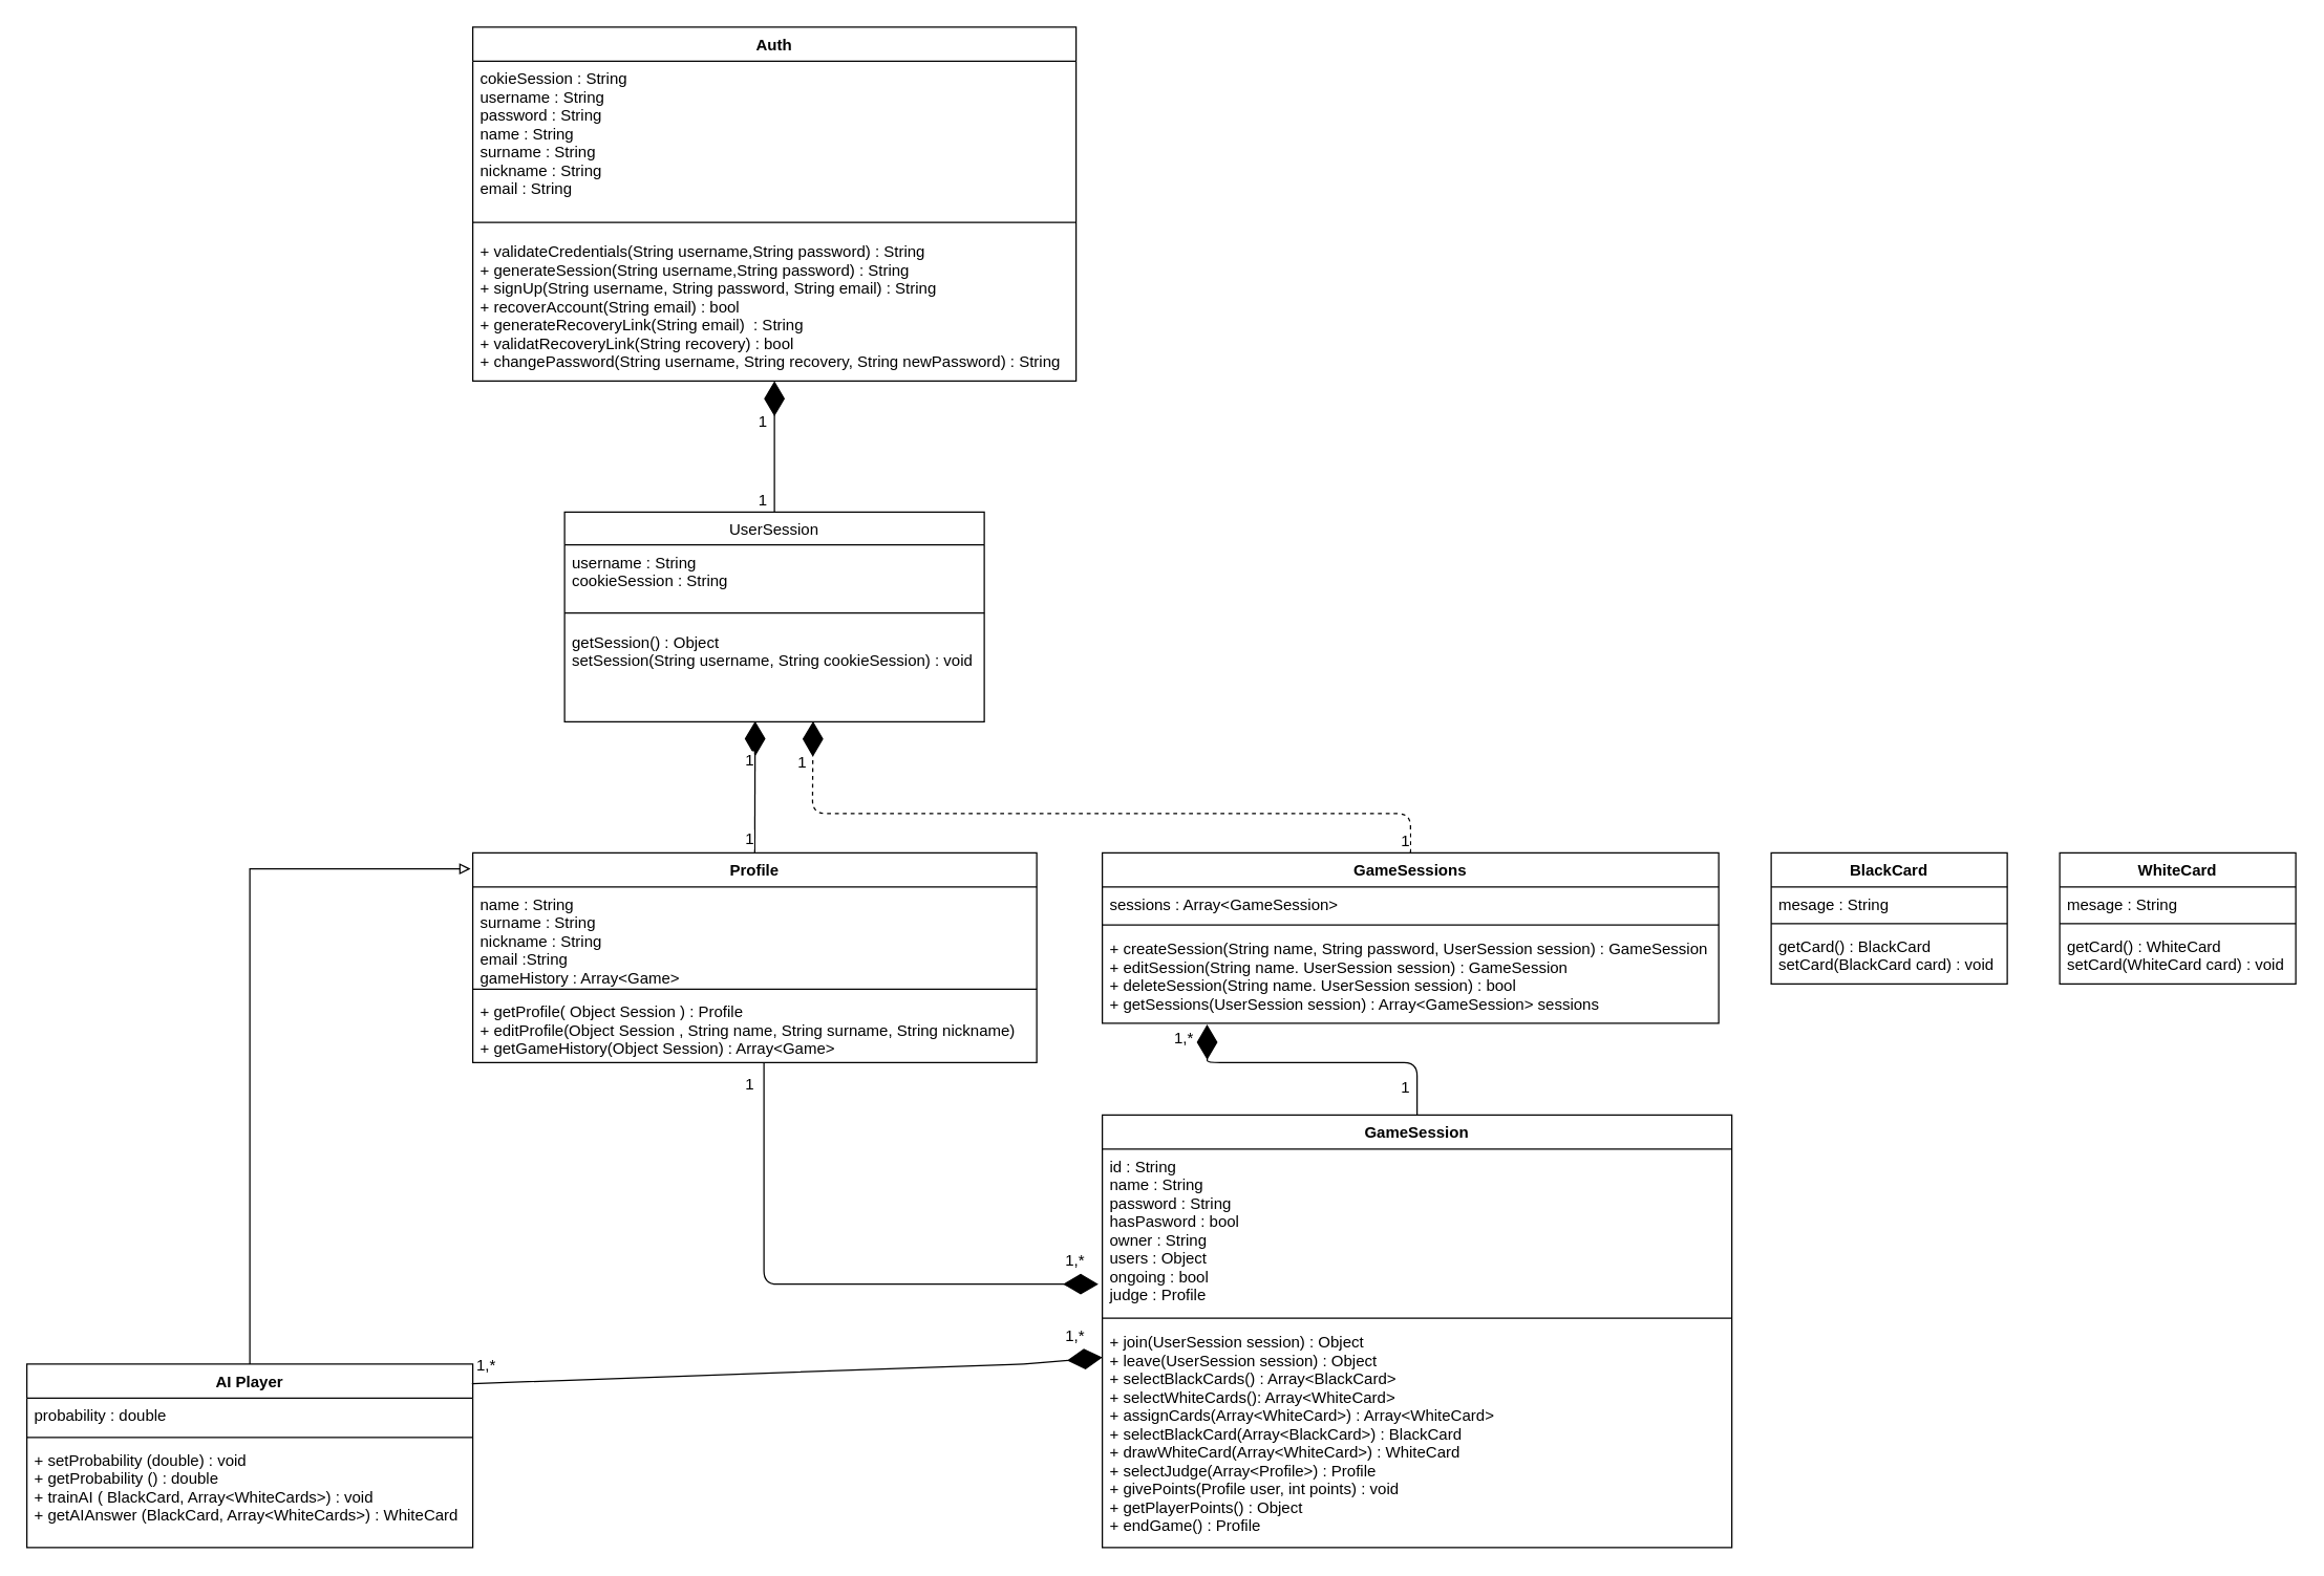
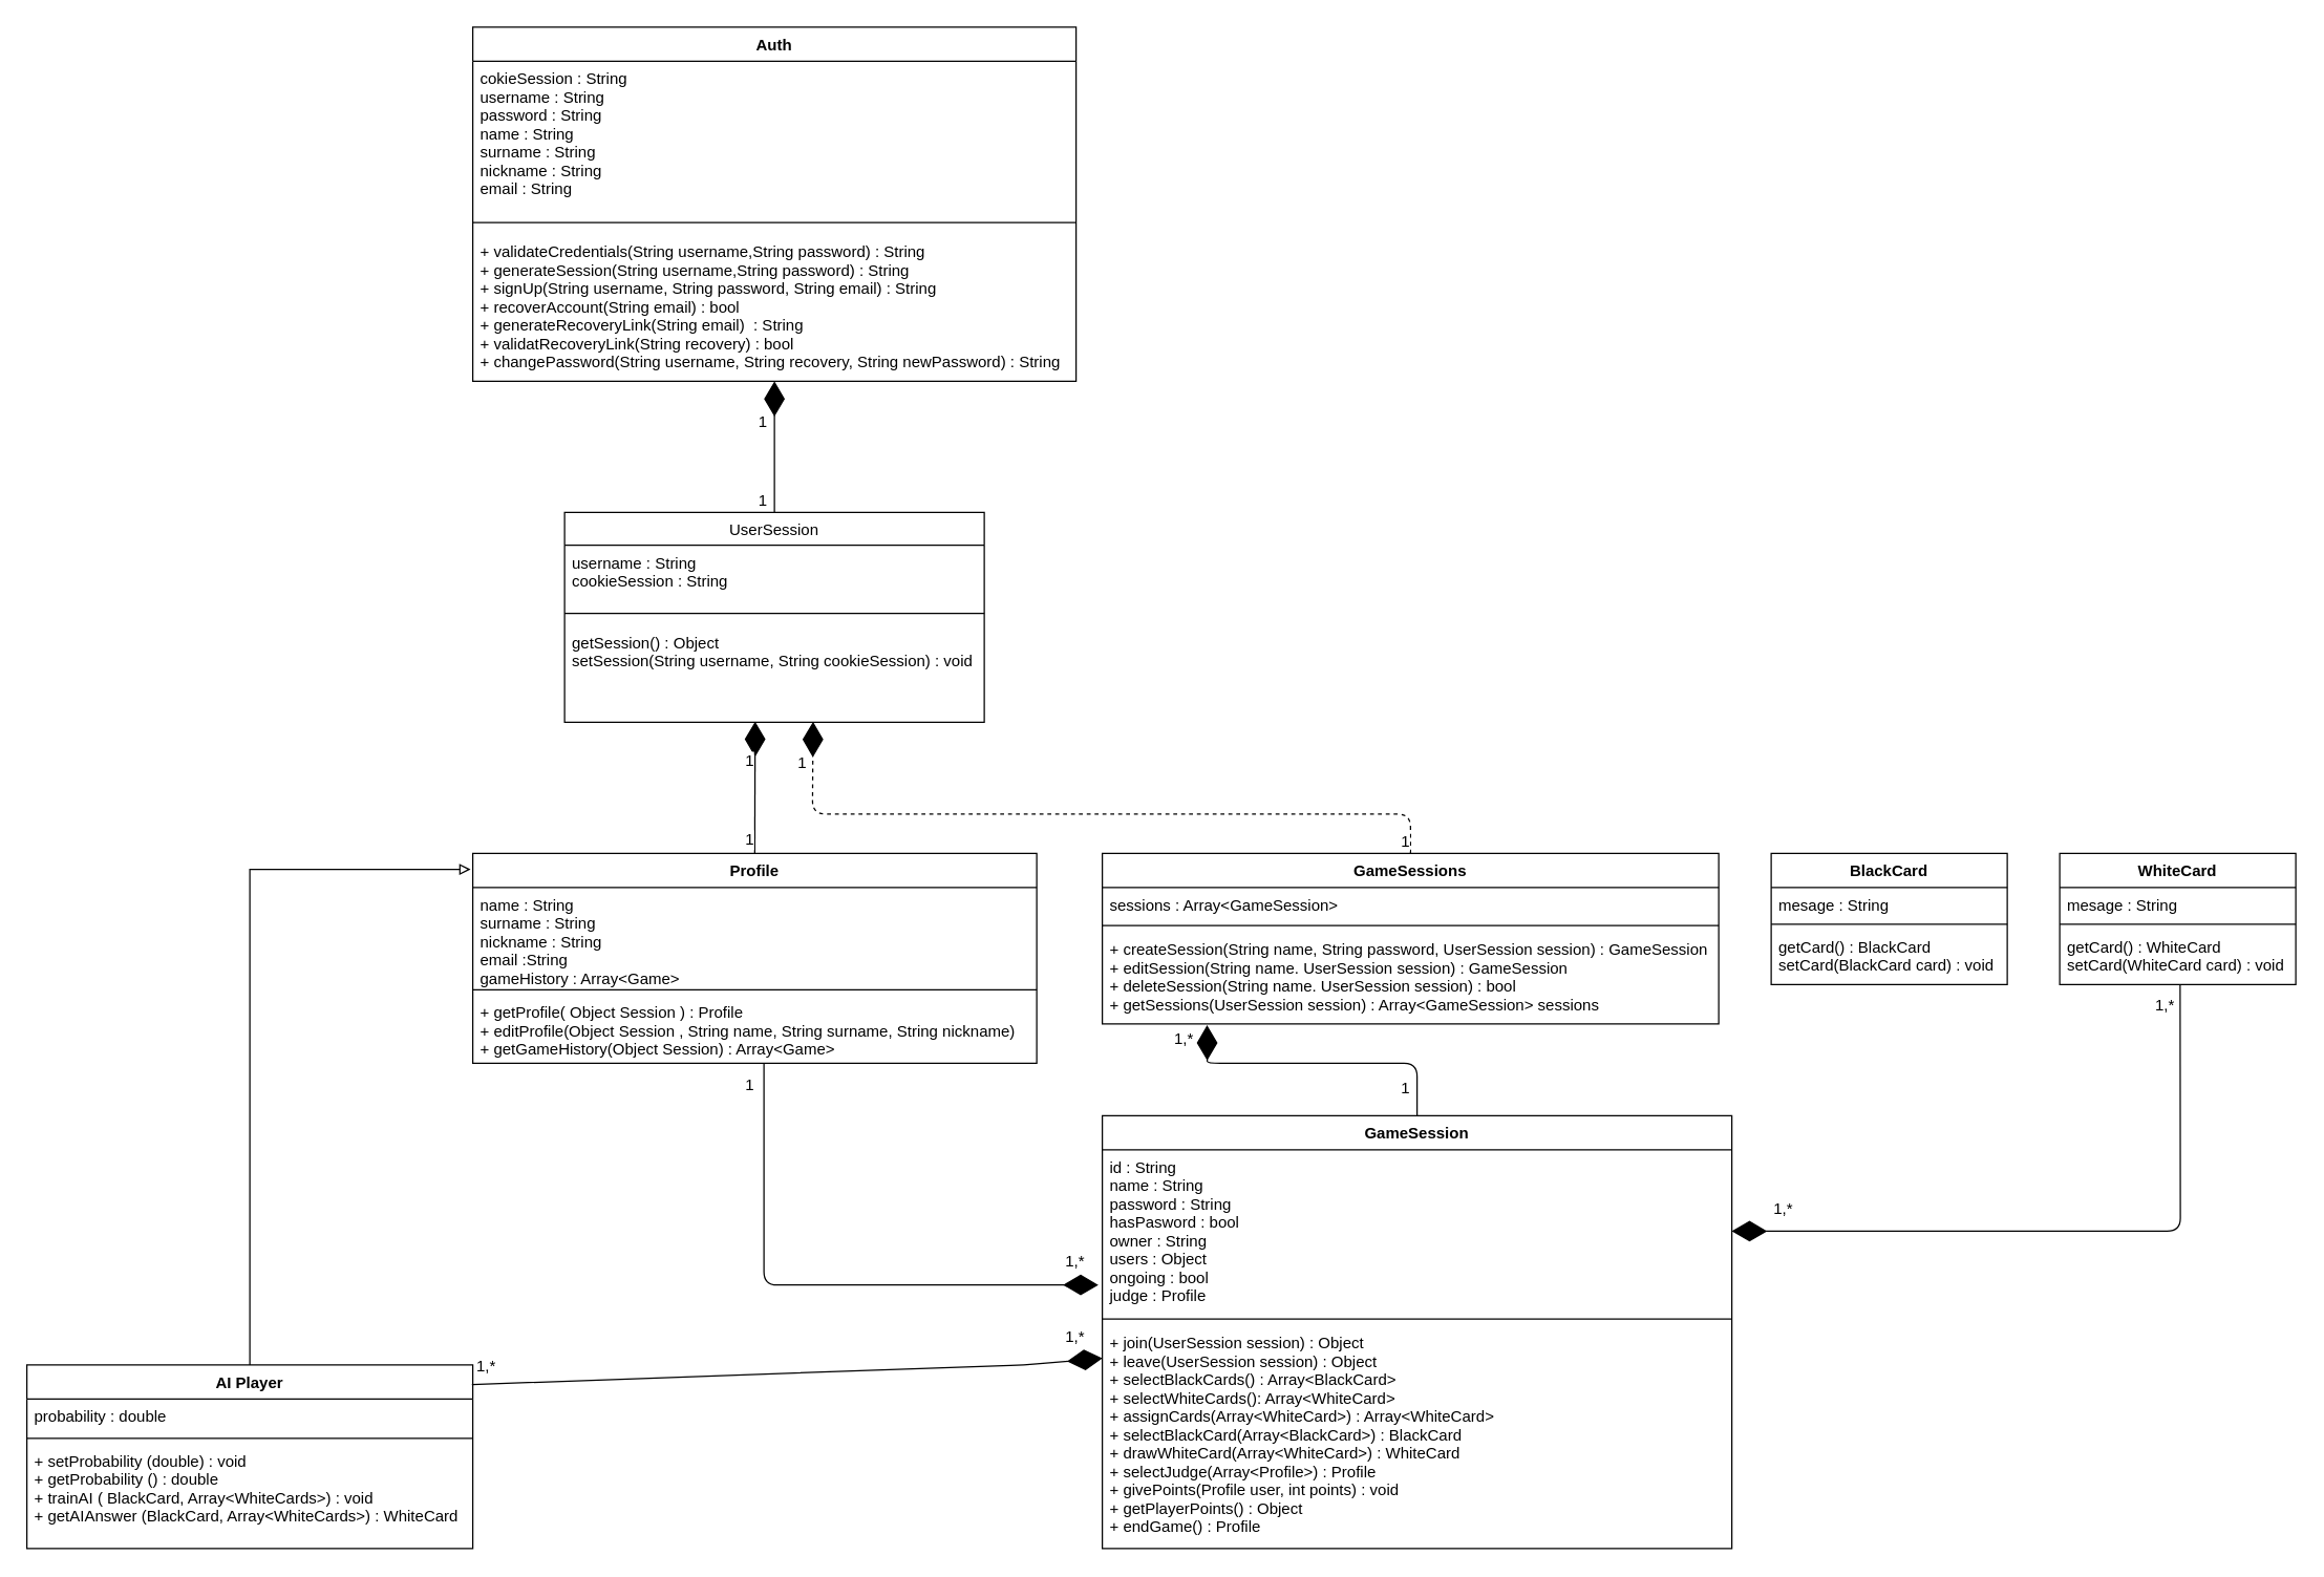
+ <mxCell id="38" value="" style="endArrow=diamondThin;endFill=1;endSize=24;html=1;exitX=0.51;exitY=1.014;exitDx=0;exitDy=0;exitPerimeter=0;entryX=1;entryY=0.5;entryDx=0;entryDy=0;" parent="1" source="48" target="32" edge="1"><mxGeometry width="160" relative="1" as="geometry"><mxPoint x="1550" y="850" as="sourcePoint" /><mxPoint x="1710" y="850" as="targetPoint" /><Array as="points"><mxPoint x="1662" y="938" /></Array></mxGeometry></mxCell>
+ <mxCell id="39" value="1,*" style="text;html=1;align=center;verticalAlign=middle;resizable=0;points=[];labelBackgroundColor=#ffffff;" parent="38" vertex="1" connectable="0"><mxGeometry x="0.841" y="-2" relative="1" as="geometry"><mxPoint x="-3.89" y="-16" as="offset" /></mxGeometry></mxCell>
+ <mxCell id="40" value="1,*" style="text;html=1;align=center;verticalAlign=middle;resizable=0;points=[];labelBackgroundColor=#ffffff;" parent="38" vertex="1" connectable="0"><mxGeometry x="-0.945" y="-3" relative="1" as="geometry"><mxPoint x="-8.82" as="offset" /></mxGeometry></mxCell>
